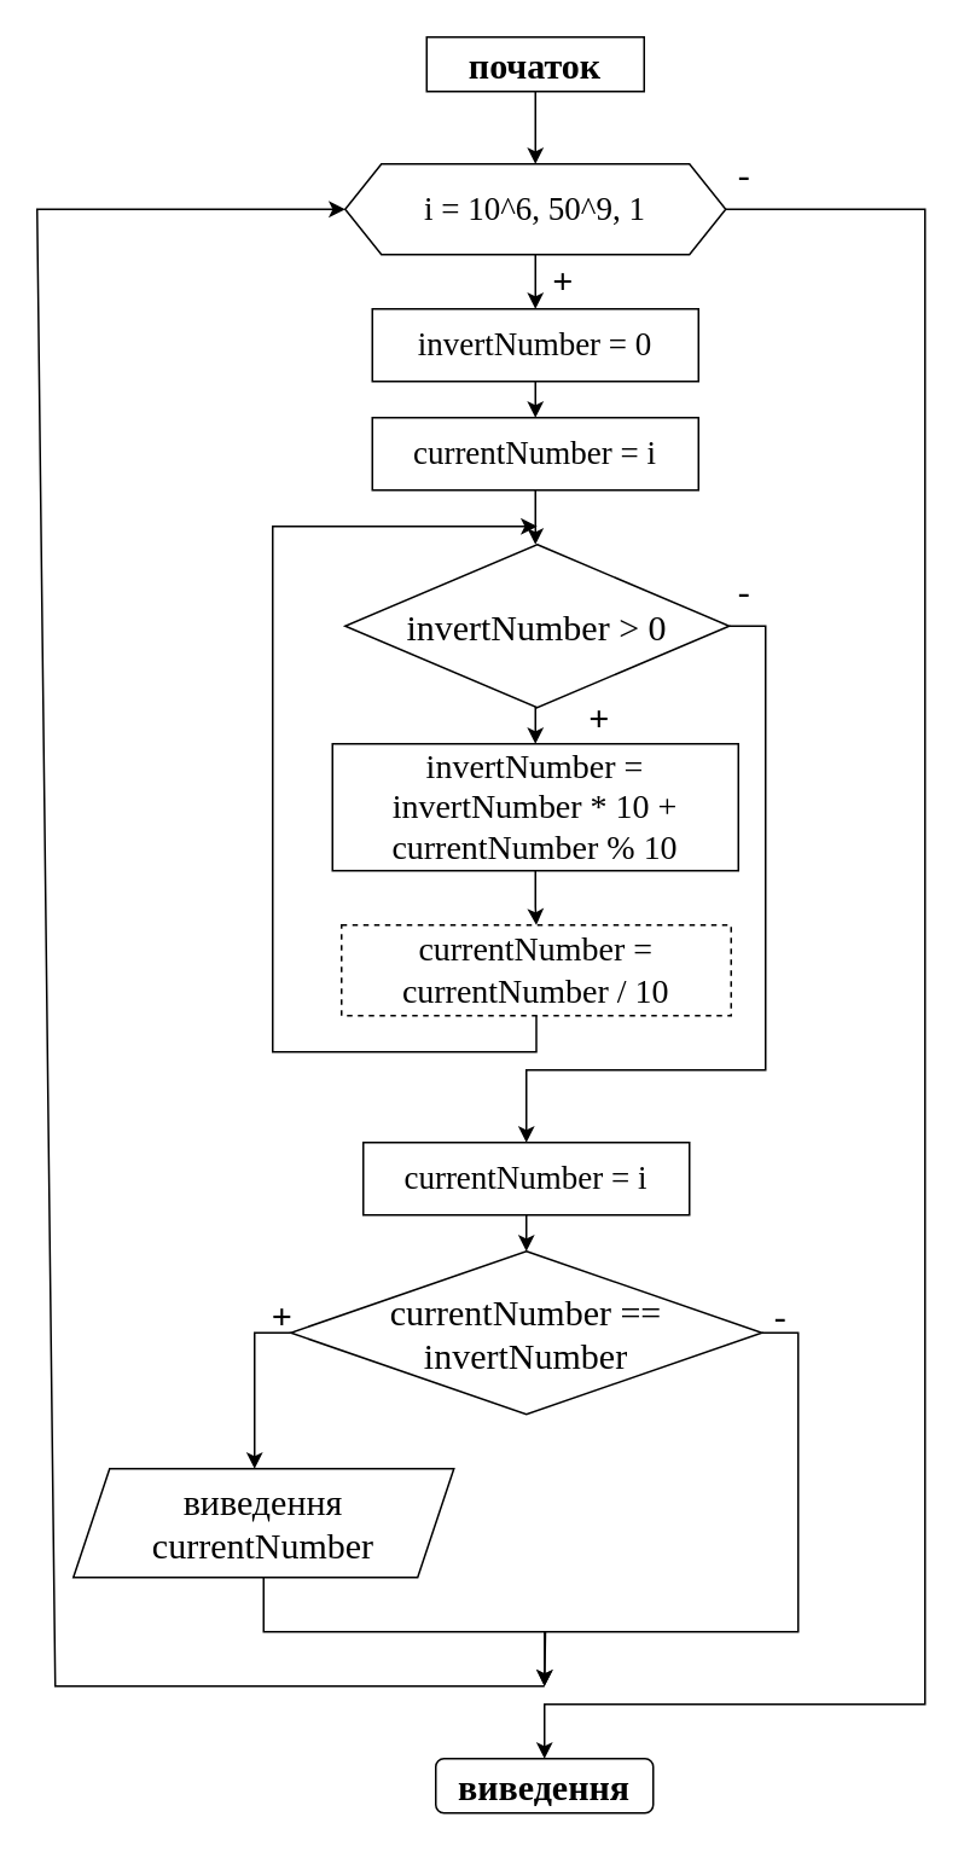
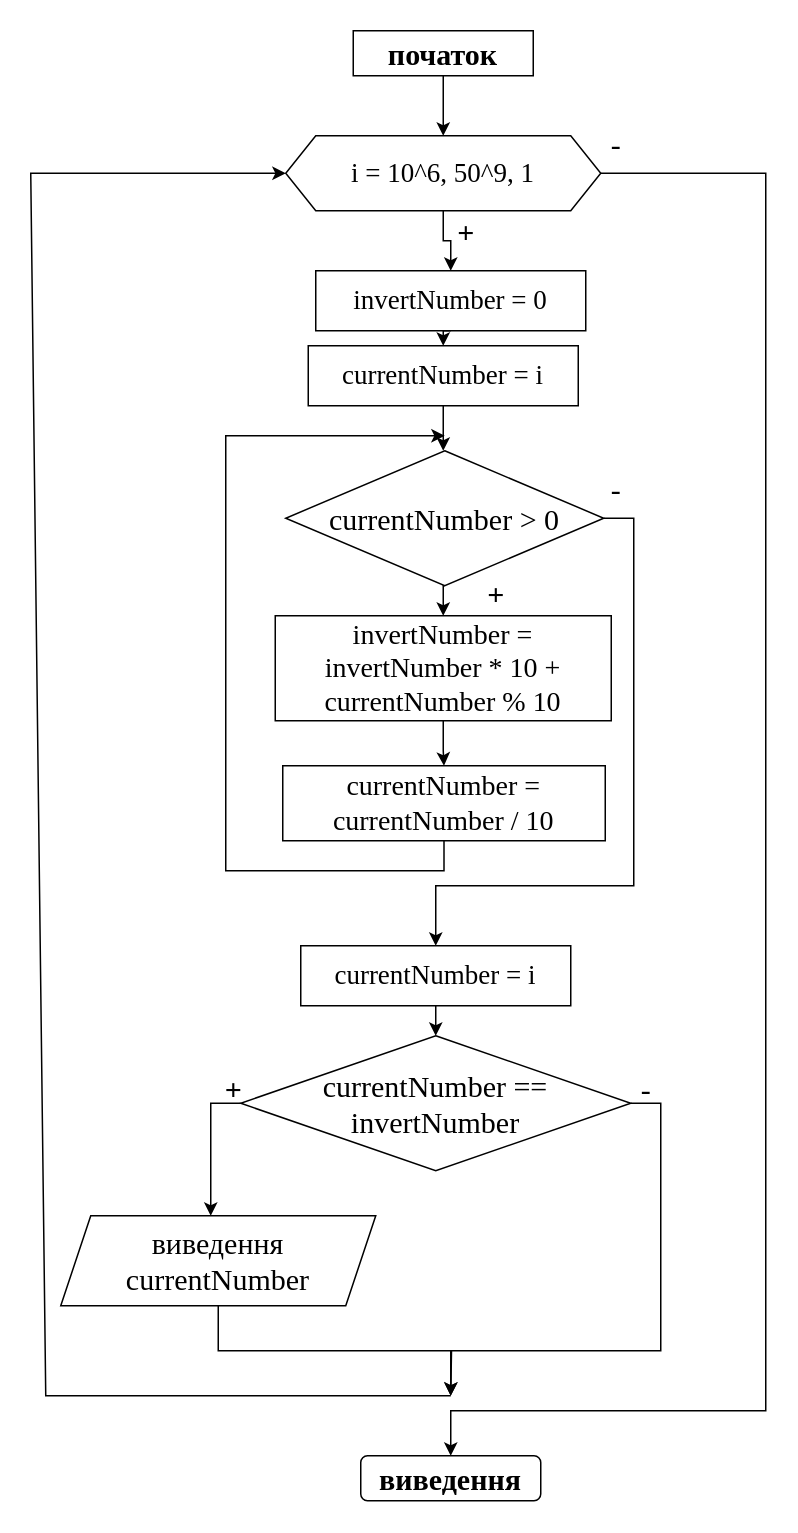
- <mxCell id="10" value="invertNumber = 0" style="rounded=0;whiteSpace=wrap;html=1;fontFamily=Times New Roman;fontSize=18;" vertex="1" parent="1"><mxGeometry x="205" y="170" width="180" height="40" as="geometry" /></mxCell>
+ <mxCell id="10" value="invertNumber = 0" style="rounded=0;whiteSpace=wrap;html=1;fontFamily=Times New Roman;fontSize=18;" vertex="1" parent="1"><mxGeometry x="210" y="180" width="180" height="40" as="geometry" /></mxCell>
- <mxCell id="16" value="invertNumber &amp;gt; 0" style="rhombus;whiteSpace=wrap;html=1;fontFamily=Times New Roman;fontSize=20;" vertex="1" parent="1"><mxGeometry x="190" y="300" width="212" height="90" as="geometry" /></mxCell>
+ <mxCell id="16" value="currentNumber &amp;gt; 0" style="rhombus;whiteSpace=wrap;html=1;fontFamily=Times New Roman;fontSize=20;" vertex="1" parent="1"><mxGeometry x="190" y="300" width="212" height="90" as="geometry" /></mxCell>
- <mxCell id="20" value="&lt;span style=&quot;font-size: 14.0pt ; line-height: 115% ; font-family: &amp;#34;times new roman&amp;#34; , serif&quot;&gt;currentNumber&lt;/span&gt;&lt;span lang=&quot;UK&quot; style=&quot;font-size: 14.0pt ; line-height: 115% ; font-family: &amp;#34;times new roman&amp;#34; , serif&quot;&gt; = &lt;/span&gt;&lt;span style=&quot;font-size: 14.0pt ; line-height: 115% ; font-family: &amp;#34;times new roman&amp;#34; , serif&quot;&gt;currentNumber&lt;/span&gt;&lt;span style=&quot;font-size: 14.0pt ; line-height: 115% ; font-family: &amp;#34;times new roman&amp;#34; , serif&quot;&gt; &lt;/span&gt;&lt;span style=&quot;font-size: 14.0pt ; line-height: 115% ; font-family: &amp;#34;times new roman&amp;#34; , serif&quot;&gt;/ 10&lt;/span&gt;" style="rounded=0;whiteSpace=wrap;html=1;fontFamily=Times New Roman;fontSize=18;dashed=1;" vertex="1" parent="1"><mxGeometry x="188" y="510" width="215" height="50" as="geometry" /></mxCell>
+ <mxCell id="20" value="&lt;span style=&quot;font-size: 14.0pt ; line-height: 115% ; font-family: &amp;#34;times new roman&amp;#34; , serif&quot;&gt;currentNumber&lt;/span&gt;&lt;span lang=&quot;UK&quot; style=&quot;font-size: 14.0pt ; line-height: 115% ; font-family: &amp;#34;times new roman&amp;#34; , serif&quot;&gt; = &lt;/span&gt;&lt;span style=&quot;font-size: 14.0pt ; line-height: 115% ; font-family: &amp;#34;times new roman&amp;#34; , serif&quot;&gt;currentNumber&lt;/span&gt;&lt;span style=&quot;font-size: 14.0pt ; line-height: 115% ; font-family: &amp;#34;times new roman&amp;#34; , serif&quot;&gt; &lt;/span&gt;&lt;span style=&quot;font-size: 14.0pt ; line-height: 115% ; font-family: &amp;#34;times new roman&amp;#34; , serif&quot;&gt;/ 10&lt;/span&gt;" style="rounded=0;whiteSpace=wrap;html=1;fontFamily=Times New Roman;fontSize=18;" vertex="1" parent="1"><mxGeometry x="188" y="510" width="215" height="50" as="geometry" /></mxCell>
